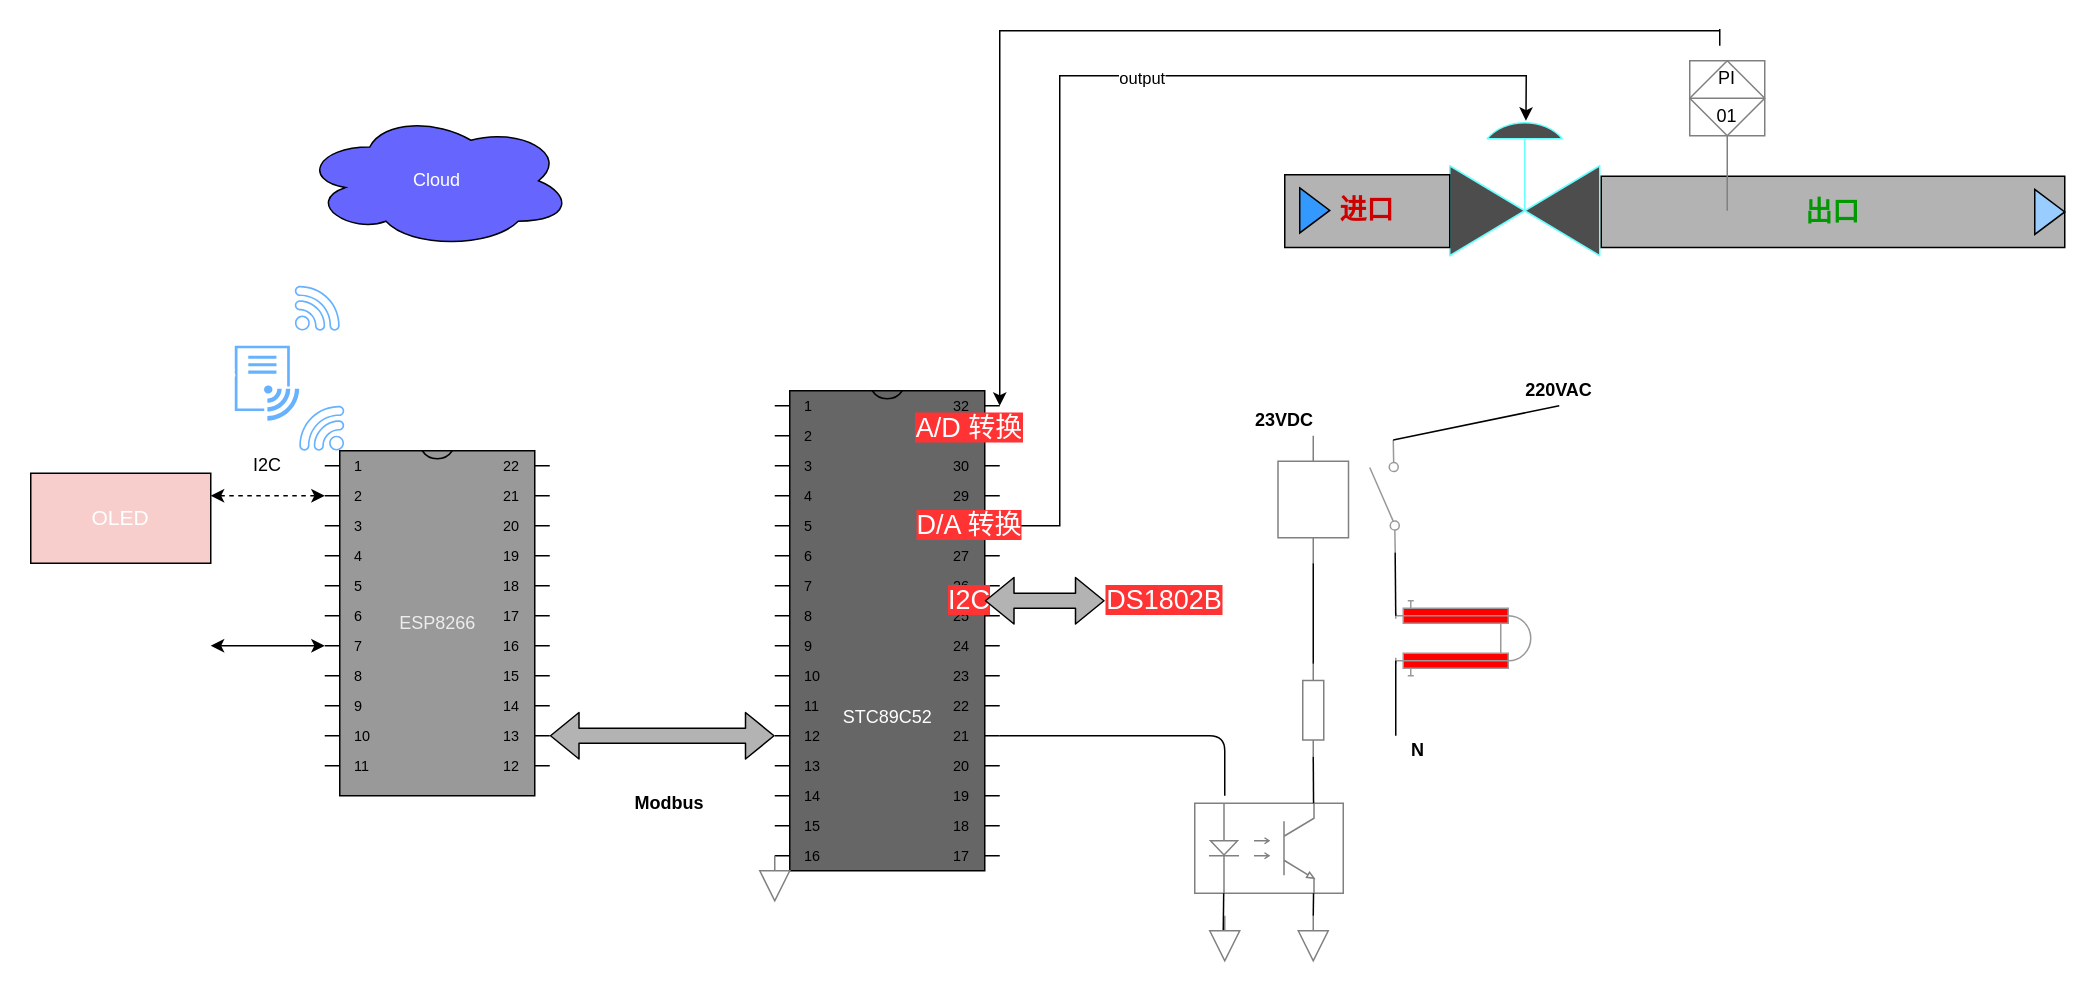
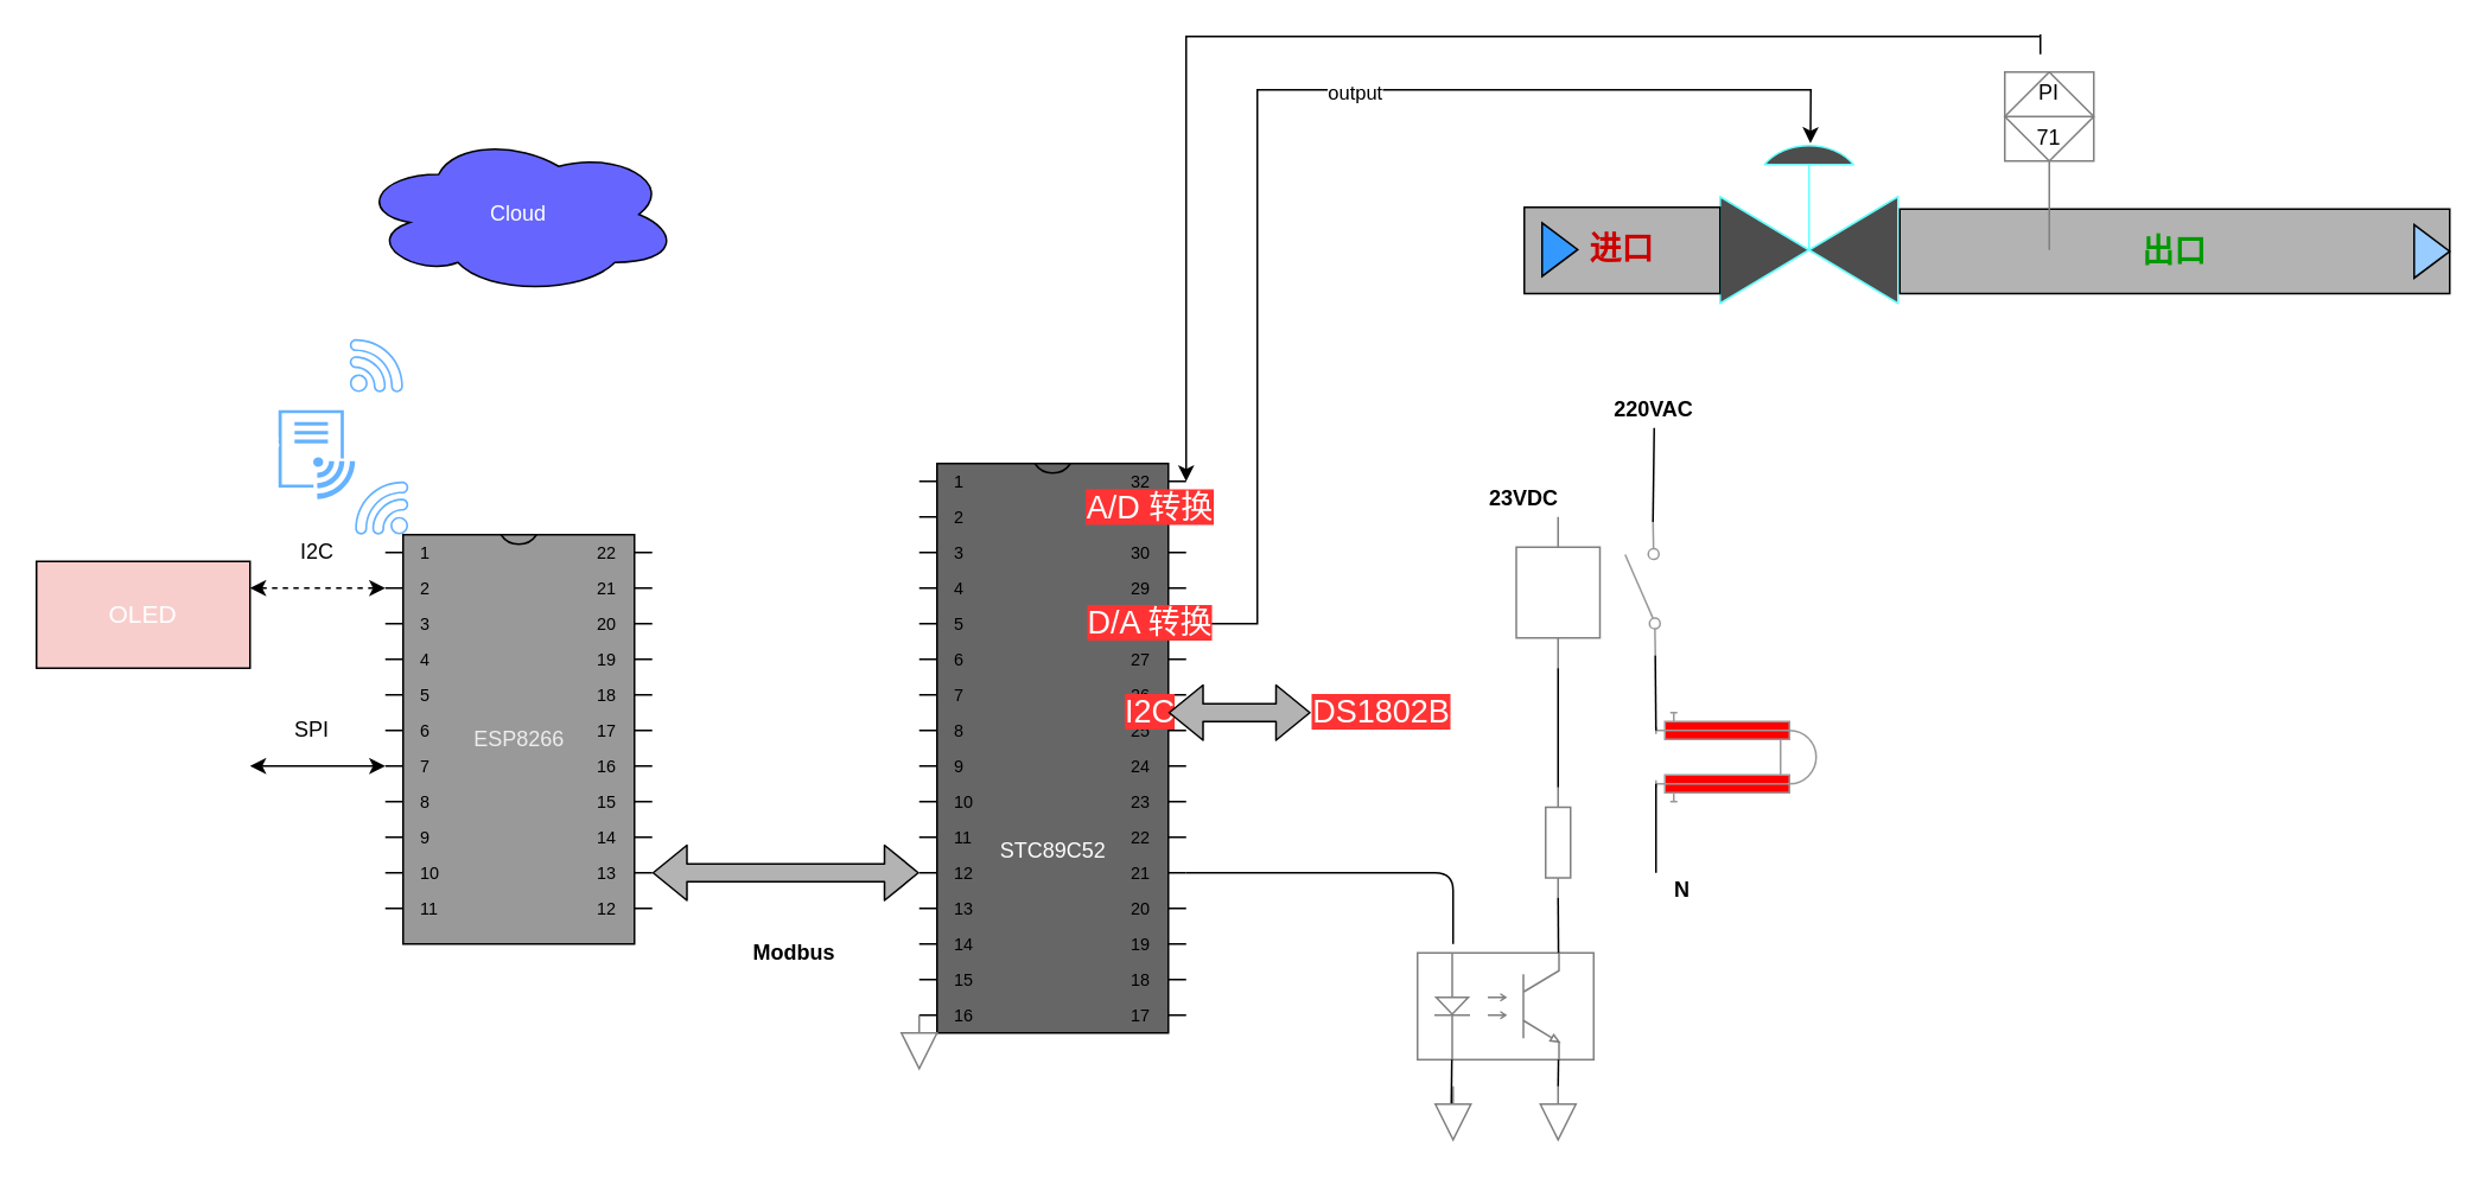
- <mxCell id="24" value="&lt;table cellpadding=&quot;0&quot; cellspacing=&quot;0&quot; style=&quot;font-size: 1em ; width: 100% ; height: 100%&quot;&gt;&lt;tbody&gt;&lt;tr&gt;&lt;td align=&quot;center&quot; height=&quot;25&quot;&gt;&lt;font color=&quot;#000000&quot;&gt;PI&lt;/font&gt;&lt;/td&gt;&lt;/tr&gt;&lt;tr&gt;&lt;td align=&quot;center&quot; height=&quot;25&quot;&gt;&lt;font color=&quot;#000000&quot;&gt;01&lt;/font&gt;&lt;/td&gt;&lt;/tr&gt;&lt;tr&gt;&lt;td align=&quot;center&quot; valign=&quot;bottom&quot;&gt;&lt;/td&gt;&lt;/tr&gt;&lt;/tbody&gt;&lt;/table&gt;" style="html=1;outlineConnect=0;align=center;dashed=0;shape=mxgraph.pid2inst.indicator;mounting=room;overflow=fill;indType=plc;strokeColor=#808080;fillColor=#FFFFFF;" vertex="1" parent="1"><mxGeometry x="1126" y="40" width="50" height="100" as="geometry" /></mxCell>
+ <mxCell id="24" value="&lt;table cellpadding=&quot;0&quot; cellspacing=&quot;0&quot; style=&quot;font-size: 1em ; width: 100% ; height: 100%&quot;&gt;&lt;tbody&gt;&lt;tr&gt;&lt;td align=&quot;center&quot; height=&quot;25&quot;&gt;&lt;font color=&quot;#000000&quot;&gt;PI&lt;/font&gt;&lt;/td&gt;&lt;/tr&gt;&lt;tr&gt;&lt;td align=&quot;center&quot; height=&quot;25&quot;&gt;&lt;font color=&quot;#000000&quot;&gt;71&lt;/font&gt;&lt;/td&gt;&lt;/tr&gt;&lt;tr&gt;&lt;td align=&quot;center&quot; valign=&quot;bottom&quot;&gt;&lt;/td&gt;&lt;/tr&gt;&lt;/tbody&gt;&lt;/table&gt;" style="html=1;outlineConnect=0;align=center;dashed=0;shape=mxgraph.pid2inst.indicator;mounting=room;overflow=fill;indType=plc;strokeColor=#808080;fillColor=#FFFFFF;" vertex="1" parent="1"><mxGeometry x="1126" y="40" width="50" height="100" as="geometry" /></mxCell>
- <mxCell id="42" value="&lt;b&gt;&lt;font color=&quot;#000000&quot;&gt;220VAC&lt;/font&gt;&lt;/b&gt;" style="text;html=1;strokeColor=none;fillColor=none;align=center;verticalAlign=middle;whiteSpace=wrap;rounded=0;" vertex="1" parent="1"><mxGeometry x="1019" y="250" width="40" height="20" as="geometry" /></mxCell>
+ <mxCell id="42" value="&lt;b&gt;&lt;font color=&quot;#000000&quot;&gt;220VAC&lt;/font&gt;&lt;/b&gt;" style="text;html=1;strokeColor=none;fillColor=none;align=center;verticalAlign=middle;whiteSpace=wrap;rounded=0;" vertex="1" parent="1"><mxGeometry x="909" y="220" width="40" height="20" as="geometry" /></mxCell>
+ <mxCell id="10" value="&lt;font color=&quot;#000000&quot;&gt;SPI&lt;/font&gt;" style="text;html=1;strokeColor=none;fillColor=none;align=center;verticalAlign=middle;whiteSpace=wrap;rounded=0;" vertex="1" parent="1"><mxGeometry x="155" y="400" width="40" height="20" as="geometry" /></mxCell>
